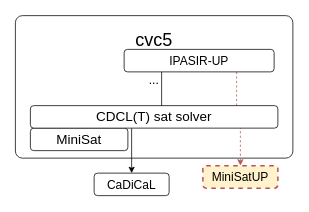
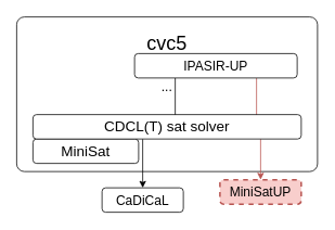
- <mxCell id="4" style="edgeStyle=orthogonalEdgeStyle;rounded=0;orthogonalLoop=1;jettySize=auto;html=1;exitX=0.75;exitY=1;exitDx=0;exitDy=0;entryX=0.5;entryY=0;entryDx=0;entryDy=0;fillColor=#f8cecc;strokeColor=#b85450;dashed=1;" edge="1" parent="1" source="5" target="9"><mxGeometry relative="1" as="geometry" /></mxCell>
+ <mxCell id="4" style="edgeStyle=orthogonalEdgeStyle;rounded=0;orthogonalLoop=1;jettySize=auto;html=1;exitX=0.75;exitY=1;exitDx=0;exitDy=0;entryX=0.5;entryY=0;entryDx=0;entryDy=0;fillColor=#f8cecc;strokeColor=#b85450;" edge="1" parent="1" source="5" target="9"><mxGeometry relative="1" as="geometry" /></mxCell>
- <mxCell id="9" value="&lt;font size=&quot;3&quot;&gt;MiniSatUP&lt;/font&gt;" style="rounded=1;whiteSpace=wrap;html=1;fillColor=#fff2cc;strokeColor=#b85450;dashed=1;strokeWidth=2;" vertex="1" parent="1"><mxGeometry x="270" y="220" width="100" height="30" as="geometry" /></mxCell>
+ <mxCell id="9" value="&lt;font size=&quot;3&quot;&gt;MiniSatUP&lt;/font&gt;" style="rounded=1;whiteSpace=wrap;html=1;fillColor=#f8cecc;strokeColor=#b85450;dashed=1;strokeWidth=2;" vertex="1" parent="1"><mxGeometry x="270" y="220" width="100" height="30" as="geometry" /></mxCell>
